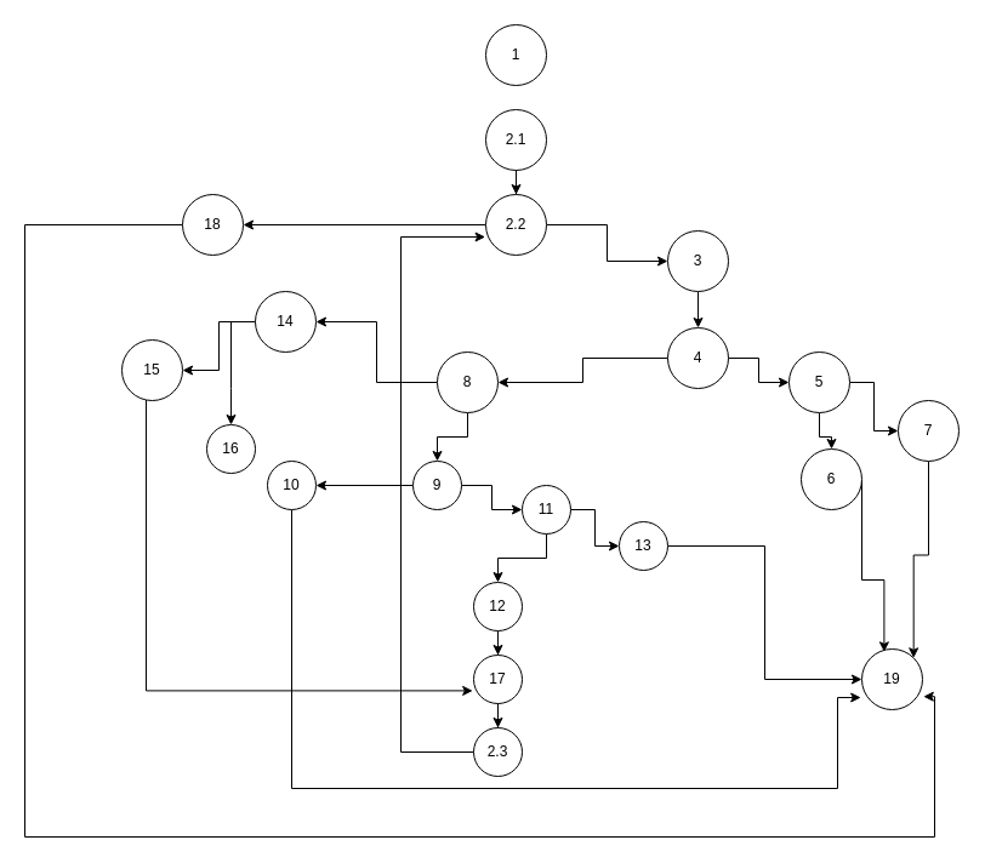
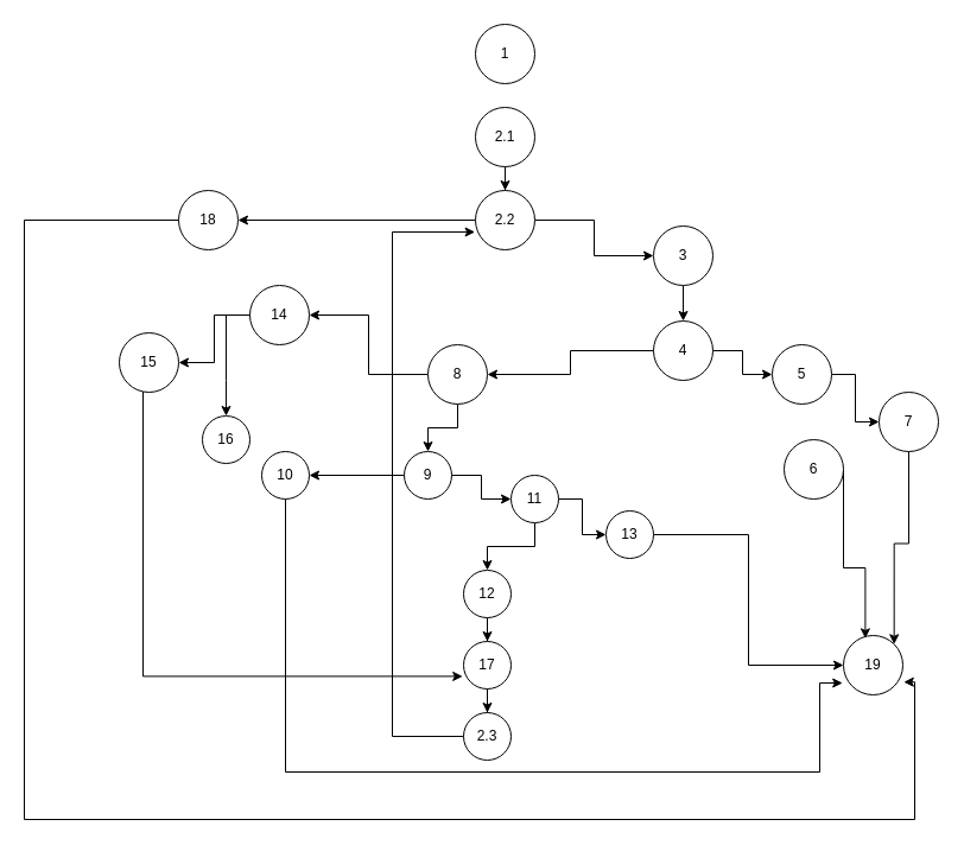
- <mxCell id="15" value="" style="edgeStyle=orthogonalEdgeStyle;rounded=0;orthogonalLoop=1;jettySize=auto;html=1;" edge="1" parent="1" source="17" target="22"><mxGeometry relative="1" as="geometry" /></mxCell>
